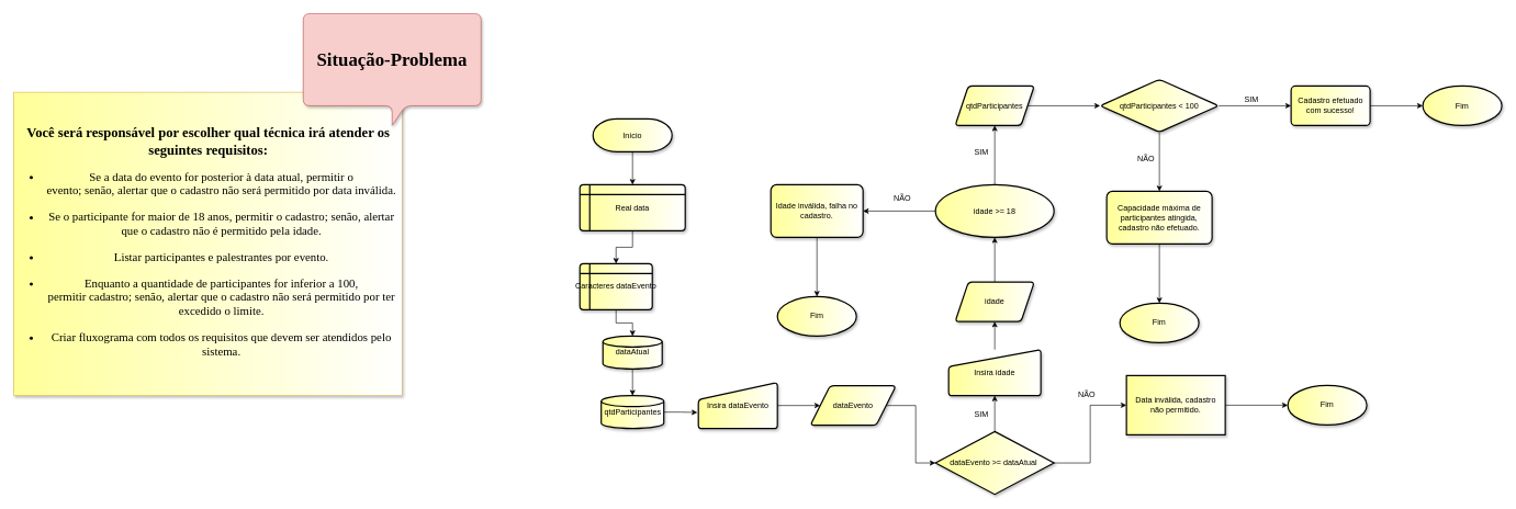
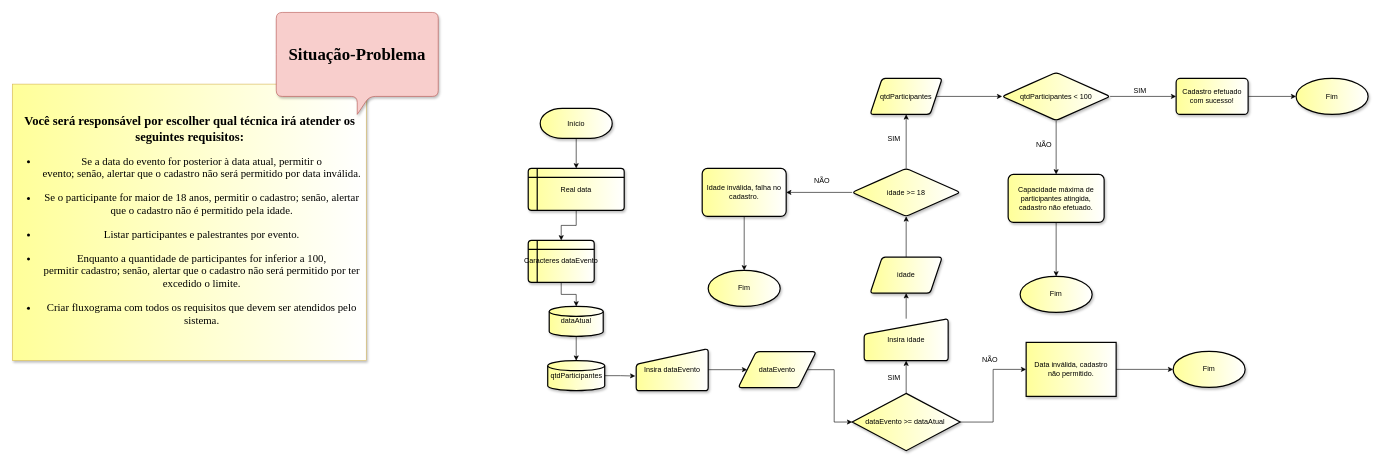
- <mxCell id="30" value="idade &amp;gt;= 18" style="ellipse;whiteSpace=wrap;html=1;shadow=1;strokeWidth=2;fillColor=#FFFF99;gradientColor=#FFFFFF;gradientDirection=east;arcSize=11;" parent="1" vertex="1"><mxGeometry x="1420" y="280" width="180" height="80" as="geometry" /></mxCell>
+ <mxCell id="30" value="idade &amp;gt;= 18" style="rhombus;whiteSpace=wrap;html=1;rounded=1;shadow=1;strokeWidth=2;fillColor=#FFFF99;gradientColor=#FFFFFF;gradientDirection=east;arcSize=11;" parent="1" vertex="1"><mxGeometry x="1420" y="280" width="180" height="80" as="geometry" /></mxCell>
